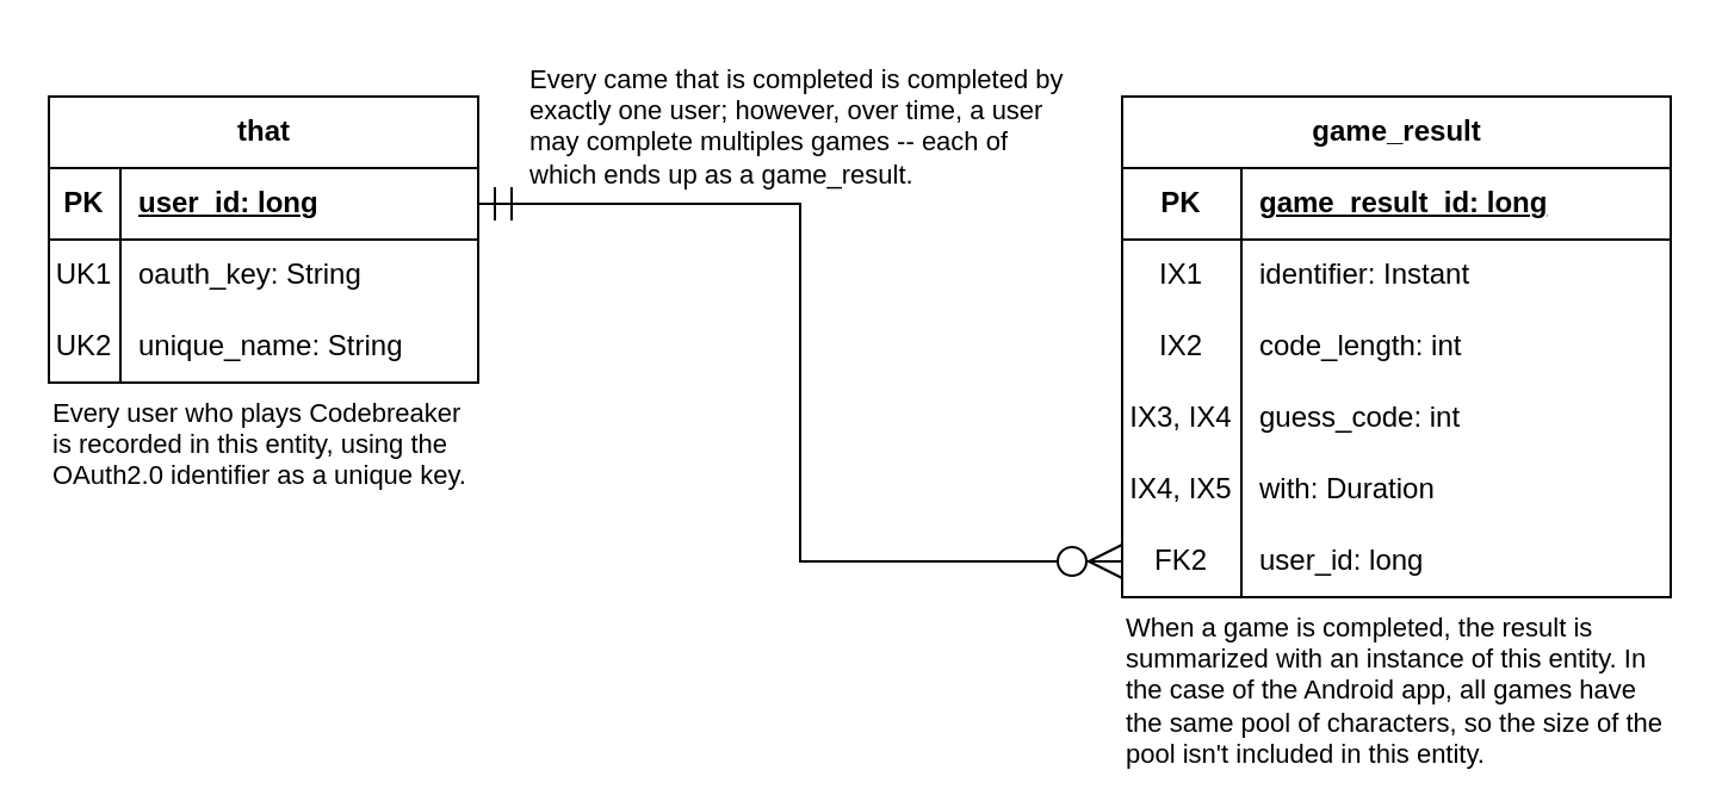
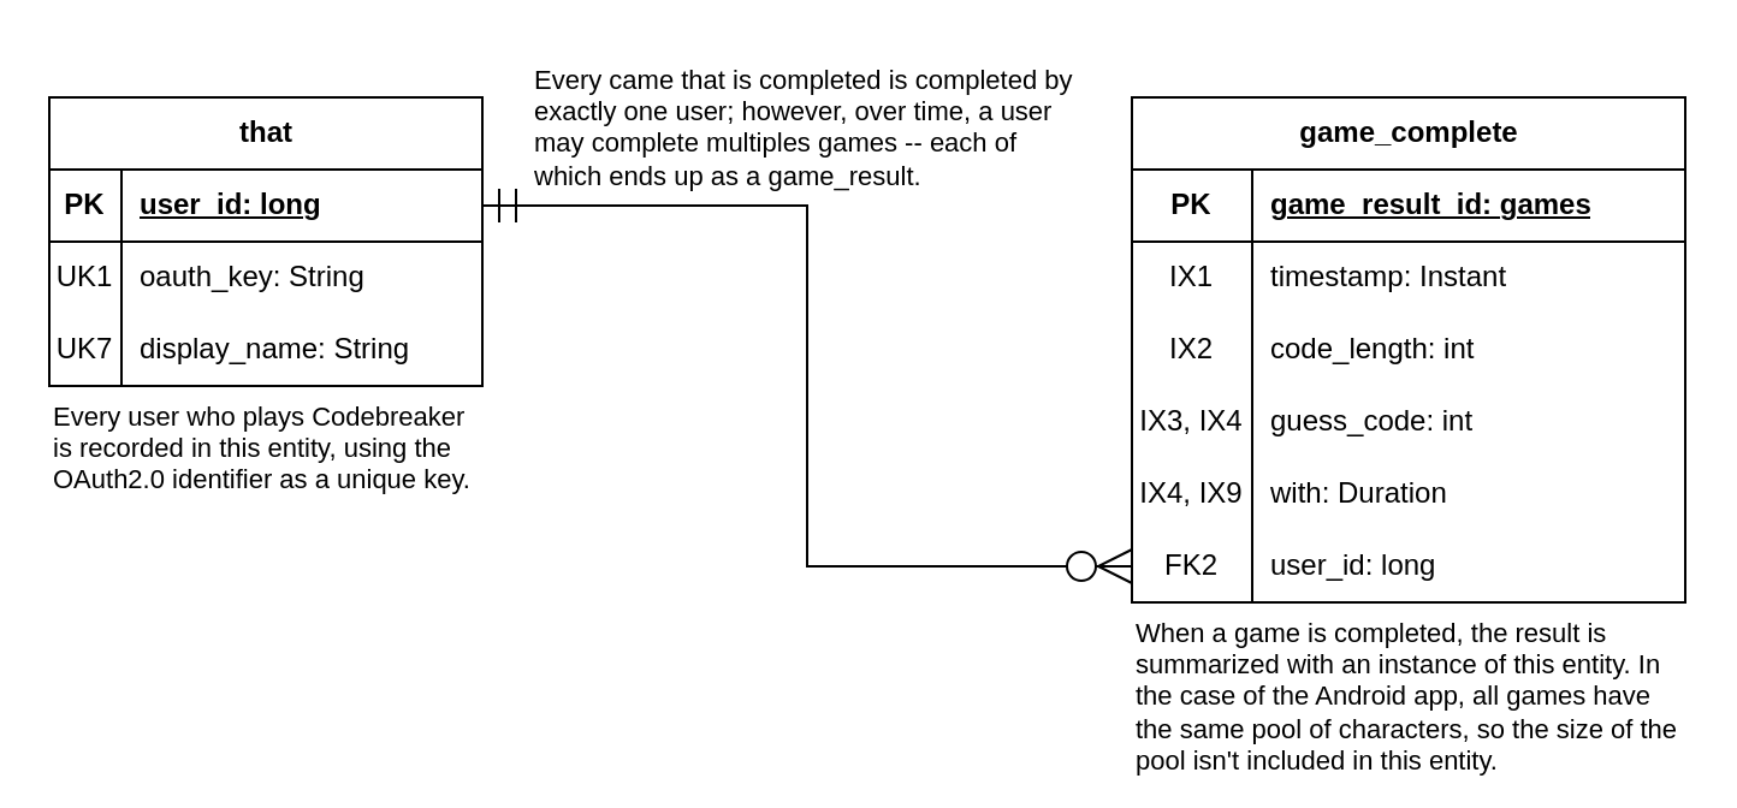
- <mxCell id="12" value="game_result" style="shape=table;startSize=30;container=1;collapsible=1;childLayout=tableLayout;fixedRows=1;rowLines=0;fontStyle=1;align=center;resizeLast=1;html=1;" parent="1" vertex="1"><mxGeometry x="470" y="40" width="230" height="210" as="geometry" /></mxCell>
+ <mxCell id="12" value="game_complete" style="shape=table;startSize=30;container=1;collapsible=1;childLayout=tableLayout;fixedRows=1;rowLines=0;fontStyle=1;align=center;resizeLast=1;html=1;" parent="1" vertex="1"><mxGeometry x="470" y="40" width="230" height="210" as="geometry" /></mxCell>
- <mxCell id="15" value="game_result_id: long" style="shape=partialRectangle;connectable=0;fillColor=none;top=0;left=0;bottom=0;right=0;align=left;spacingLeft=6;fontStyle=5;overflow=hidden;whiteSpace=wrap;html=1;" parent="13" vertex="1"><mxGeometry x="50" width="180" height="30" as="geometry"><mxRectangle width="180" height="30" as="alternateBounds" /></mxGeometry></mxCell>
+ <mxCell id="15" value="game_result_id: games" style="shape=partialRectangle;connectable=0;fillColor=none;top=0;left=0;bottom=0;right=0;align=left;spacingLeft=6;fontStyle=5;overflow=hidden;whiteSpace=wrap;html=1;" parent="13" vertex="1"><mxGeometry x="50" width="180" height="30" as="geometry"><mxRectangle width="180" height="30" as="alternateBounds" /></mxGeometry></mxCell>
- <mxCell id="18" value="identifier: Instant" style="shape=partialRectangle;connectable=0;fillColor=none;top=0;left=0;bottom=0;right=0;align=left;spacingLeft=6;overflow=hidden;whiteSpace=wrap;html=1;" parent="16" vertex="1"><mxGeometry x="50" width="180" height="30" as="geometry"><mxRectangle width="180" height="30" as="alternateBounds" /></mxGeometry></mxCell>
+ <mxCell id="18" value="timestamp: Instant" style="shape=partialRectangle;connectable=0;fillColor=none;top=0;left=0;bottom=0;right=0;align=left;spacingLeft=6;overflow=hidden;whiteSpace=wrap;html=1;" parent="16" vertex="1"><mxGeometry x="50" width="180" height="30" as="geometry"><mxRectangle width="180" height="30" as="alternateBounds" /></mxGeometry></mxCell>
- <mxCell id="10" value="UK2" style="shape=partialRectangle;connectable=0;fillColor=none;top=0;left=0;bottom=0;right=0;editable=1;overflow=hidden;whiteSpace=wrap;html=1;" parent="9" vertex="1"><mxGeometry width="30" height="30" as="geometry"><mxRectangle width="30" height="30" as="alternateBounds" /></mxGeometry></mxCell>
+ <mxCell id="10" value="UK7" style="shape=partialRectangle;connectable=0;fillColor=none;top=0;left=0;bottom=0;right=0;editable=1;overflow=hidden;whiteSpace=wrap;html=1;" parent="9" vertex="1"><mxGeometry width="30" height="30" as="geometry"><mxRectangle width="30" height="30" as="alternateBounds" /></mxGeometry></mxCell>
- <mxCell id="11" value="unique_name: String" style="shape=partialRectangle;connectable=0;fillColor=none;top=0;left=0;bottom=0;right=0;align=left;spacingLeft=6;overflow=hidden;whiteSpace=wrap;html=1;" parent="9" vertex="1"><mxGeometry x="30" width="150" height="30" as="geometry"><mxRectangle width="150" height="30" as="alternateBounds" /></mxGeometry></mxCell>
+ <mxCell id="11" value="display_name: String" style="shape=partialRectangle;connectable=0;fillColor=none;top=0;left=0;bottom=0;right=0;align=left;spacingLeft=6;overflow=hidden;whiteSpace=wrap;html=1;" parent="9" vertex="1"><mxGeometry x="30" width="150" height="30" as="geometry"><mxRectangle width="150" height="30" as="alternateBounds" /></mxGeometry></mxCell>
- <mxCell id="26" value="IX4, IX5" style="shape=partialRectangle;connectable=0;fillColor=none;top=0;left=0;bottom=0;right=0;editable=1;overflow=hidden;whiteSpace=wrap;html=1;" parent="25" vertex="1"><mxGeometry width="50" height="30" as="geometry"><mxRectangle width="50" height="30" as="alternateBounds" /></mxGeometry></mxCell>
+ <mxCell id="26" value="IX4, IX9" style="shape=partialRectangle;connectable=0;fillColor=none;top=0;left=0;bottom=0;right=0;editable=1;overflow=hidden;whiteSpace=wrap;html=1;" parent="25" vertex="1"><mxGeometry width="50" height="30" as="geometry"><mxRectangle width="50" height="30" as="alternateBounds" /></mxGeometry></mxCell>
